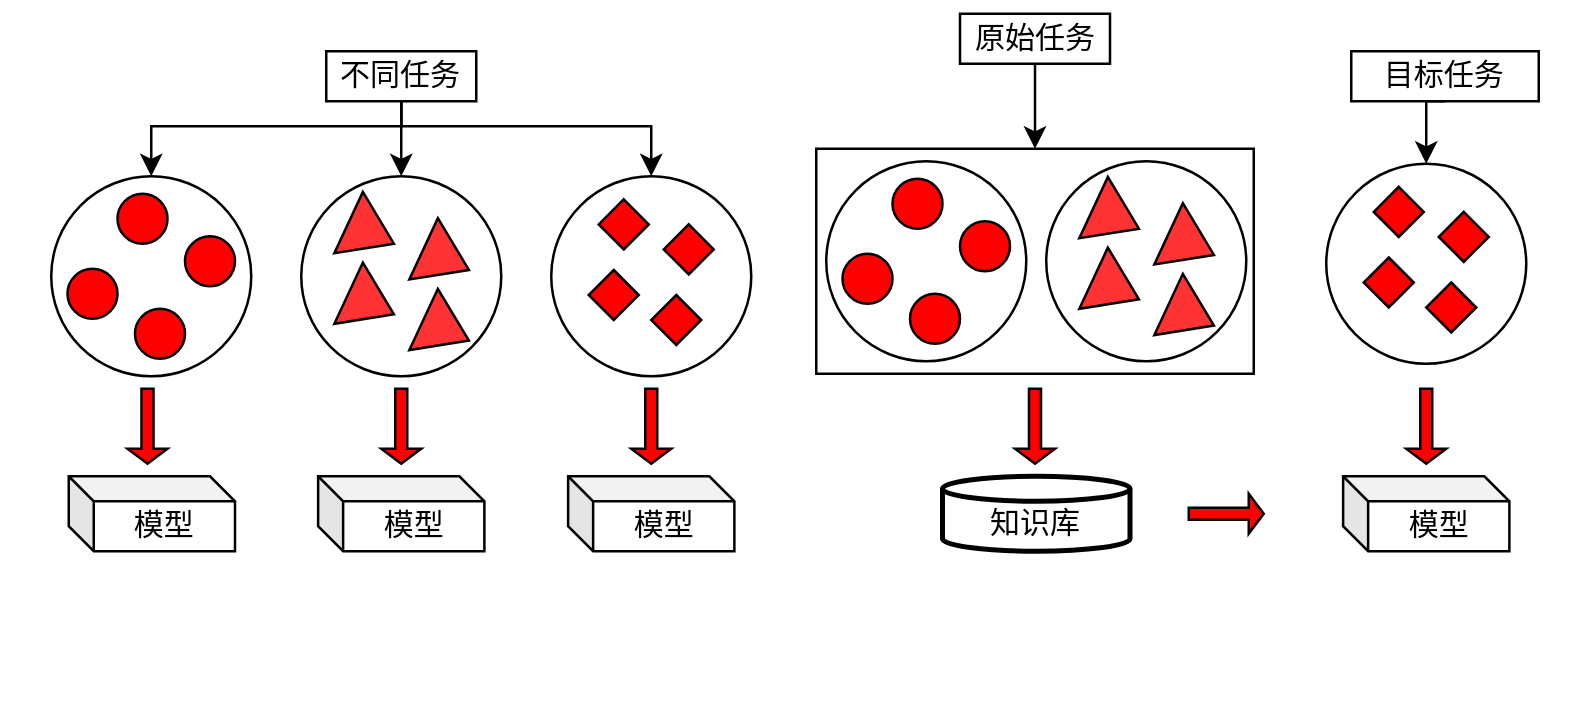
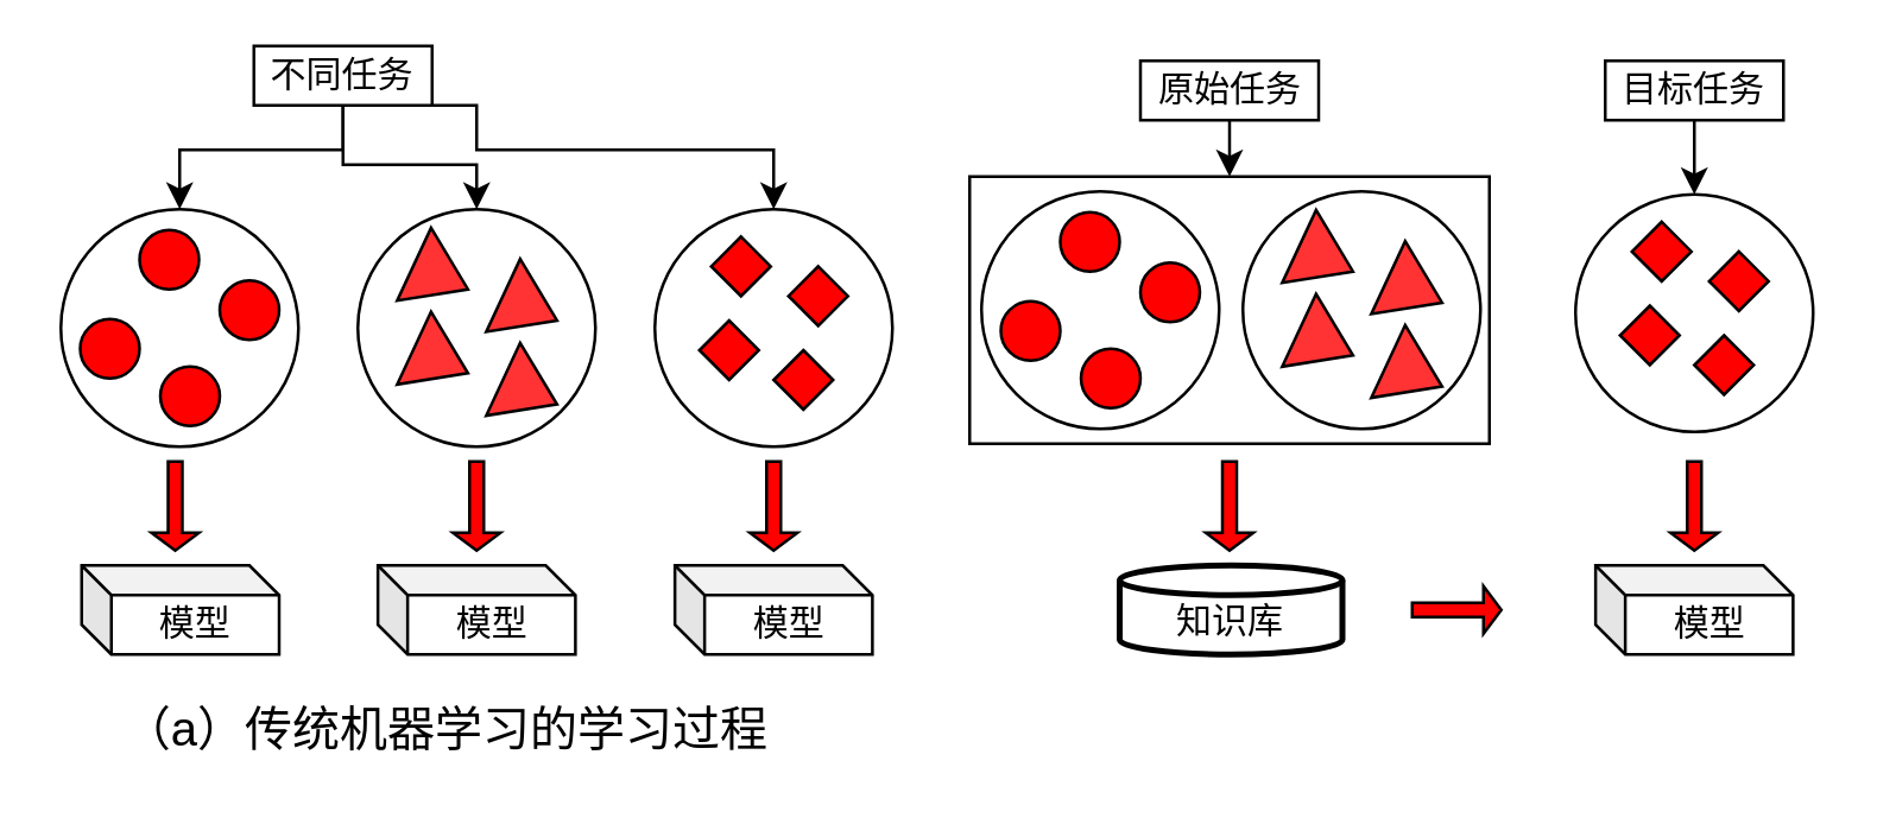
- <mxCell id="45" value="原始任务" style="rounded=0;whiteSpace=wrap;html=1;" vertex="1" parent="1"><mxGeometry x="383.5" y="5" width="60" height="20" as="geometry" /></mxCell>
+ <mxCell id="45" value="原始任务" style="rounded=0;whiteSpace=wrap;html=1;" vertex="1" parent="1"><mxGeometry x="383.5" y="20" width="60" height="20" as="geometry" /></mxCell>
- <mxCell id="21" value="不同任务" style="rounded=0;whiteSpace=wrap;html=1;" vertex="1" parent="1"><mxGeometry x="130" y="20" width="60" height="20" as="geometry" /></mxCell>
+ <mxCell id="21" value="不同任务" style="rounded=0;whiteSpace=wrap;html=1;" vertex="1" parent="1"><mxGeometry x="85" y="15" width="60" height="20" as="geometry" /></mxCell>
- <mxCell id="47" value="目标任务" style="rounded=0;whiteSpace=wrap;html=1;" vertex="1" parent="1"><mxGeometry x="540" y="20" width="75" height="20" as="geometry" /></mxCell>
+ <mxCell id="47" value="目标任务" style="rounded=0;whiteSpace=wrap;html=1;" vertex="1" parent="1"><mxGeometry x="540" y="20" width="60" height="20" as="geometry" /></mxCell>
+ <mxCell id="28" value="&lt;font style=&quot;font-size: 16px;&quot;&gt;（a）传统机器学习的学习过程&lt;/font&gt;" style="text;html=1;align=center;verticalAlign=middle;whiteSpace=wrap;rounded=0;" vertex="1" parent="1"><mxGeometry x="30" y="230" width="240" height="30" as="geometry" /></mxCell>
